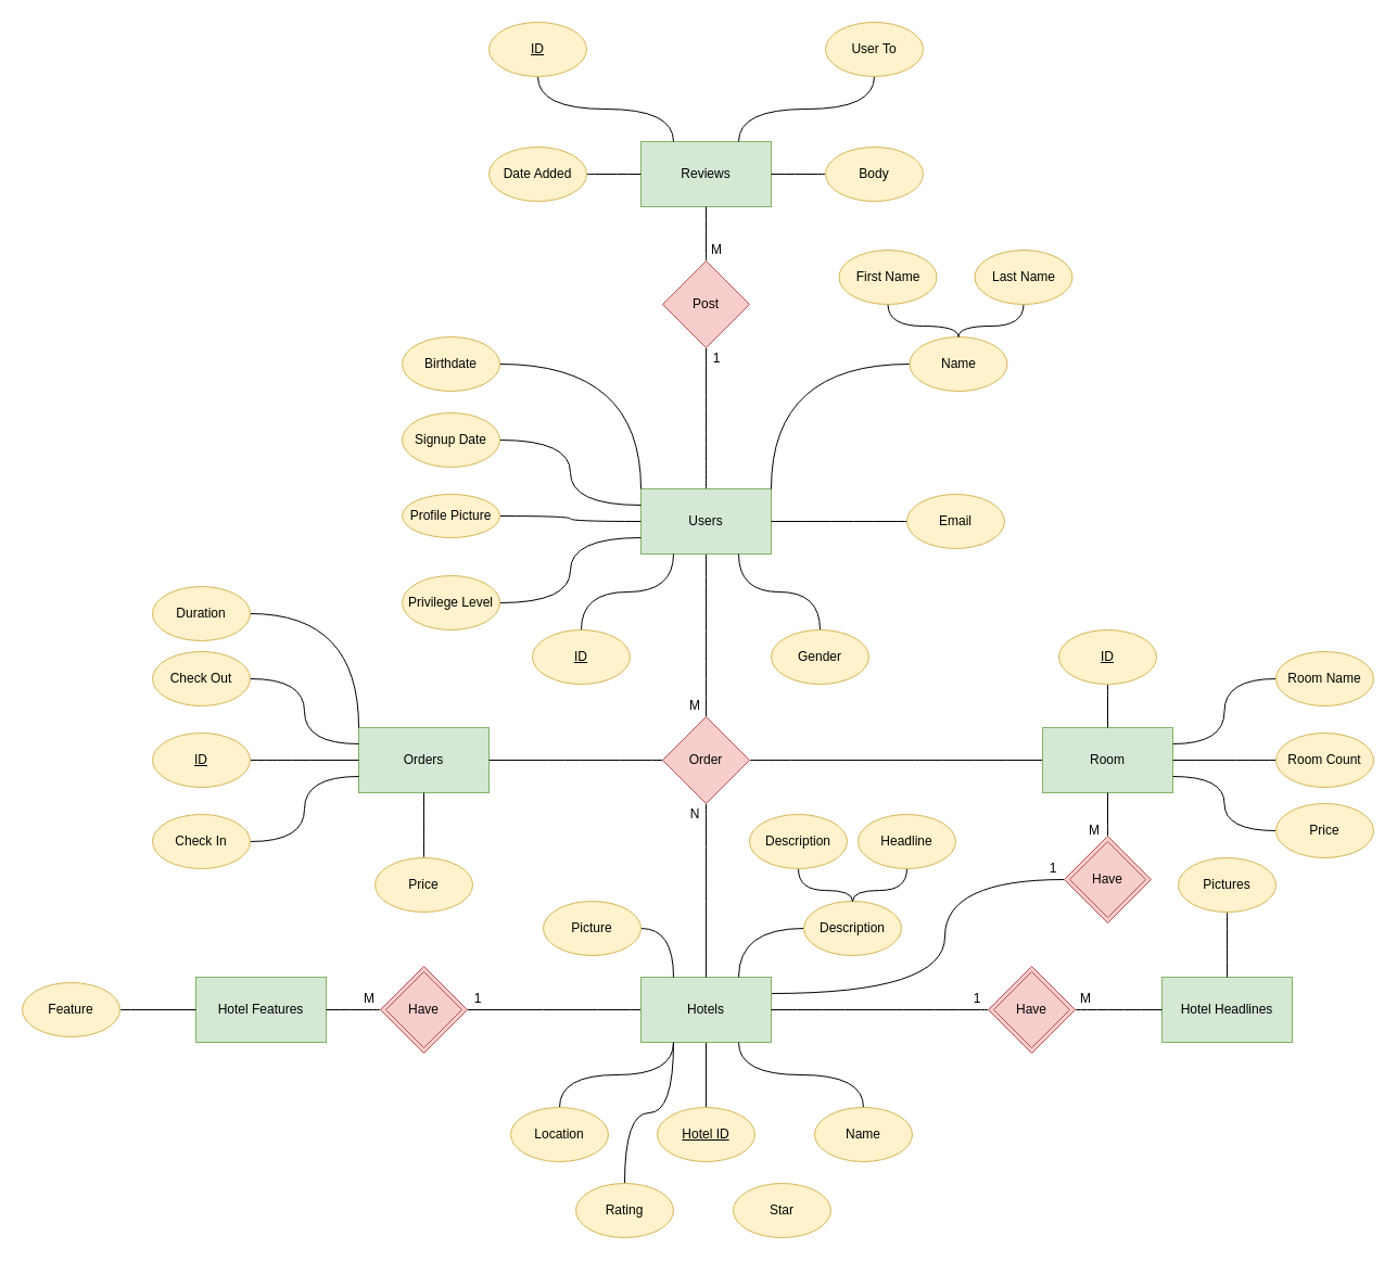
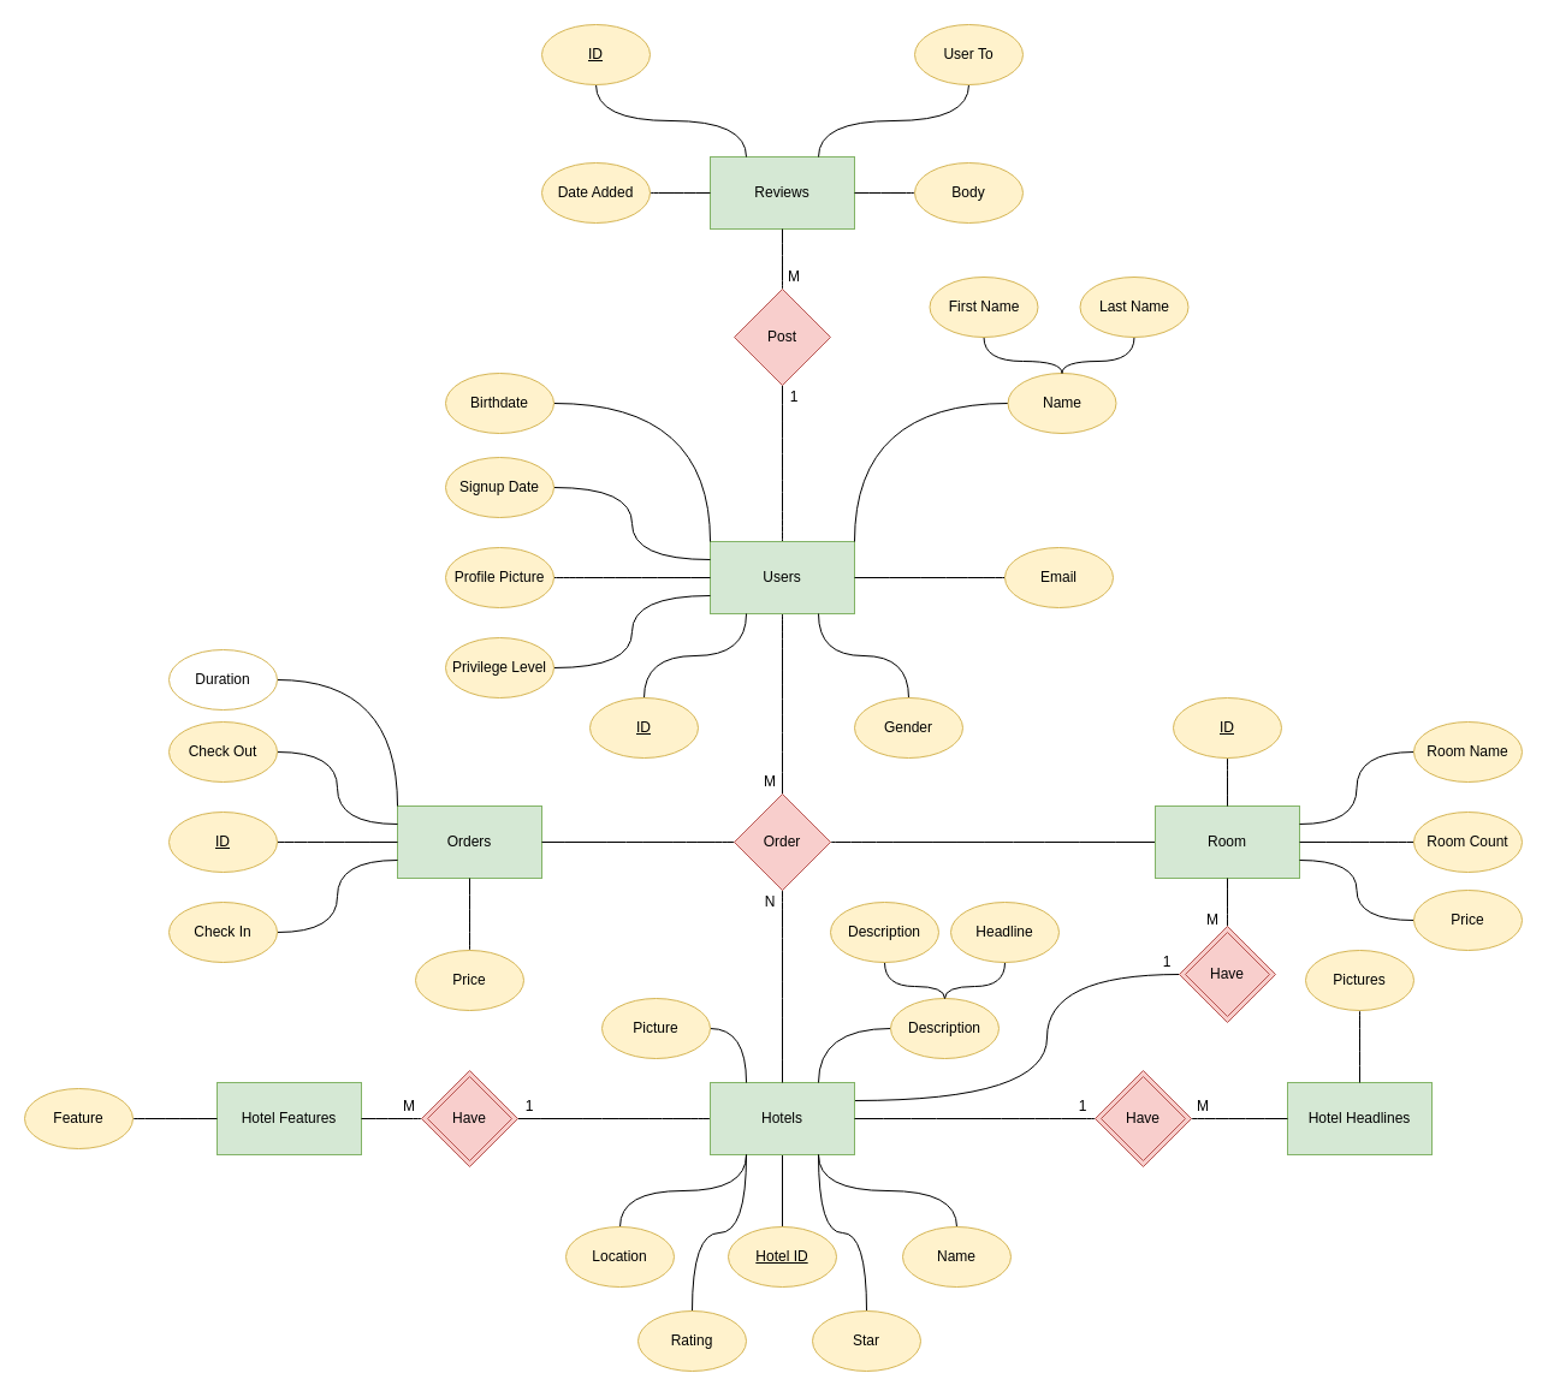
- <mxCell id="74" value="Profile Picture" style="ellipse;whiteSpace=wrap;html=1;fillColor=#fff2cc;strokeColor=#d6b656;" parent="1" vertex="1"><mxGeometry x="370" y="455" width="90" height="40" as="geometry" /></mxCell>
+ <mxCell id="74" value="Profile Picture" style="ellipse;whiteSpace=wrap;html=1;fillColor=#fff2cc;strokeColor=#d6b656;" parent="1" vertex="1"><mxGeometry x="370" y="455" width="90" height="50" as="geometry" /></mxCell>
- <mxCell id="54" value="Duration" style="ellipse;whiteSpace=wrap;html=1;fillColor=#fff2cc;strokeColor=#d6b656;" parent="1" vertex="1"><mxGeometry x="140" y="540" width="90" height="50" as="geometry" /></mxCell>
+ <mxCell id="54" value="Duration" style="ellipse;whiteSpace=wrap;html=1;fillColor=#ffffff;strokeColor=#d6b656;" parent="1" vertex="1"><mxGeometry x="140" y="540" width="90" height="50" as="geometry" /></mxCell>
+ <mxCell id="21" style="edgeStyle=orthogonalEdgeStyle;curved=1;orthogonalLoop=1;jettySize=auto;html=1;exitX=0.5;exitY=0;exitDx=0;exitDy=0;entryX=0.75;entryY=1;entryDx=0;entryDy=0;endArrow=none;endFill=0;" parent="1" source="22" target="5" edge="1"><mxGeometry relative="1" as="geometry" /></mxCell>
